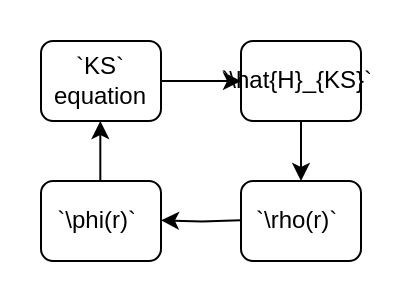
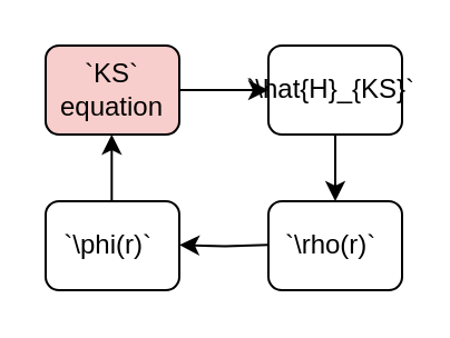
- <mxCell id="3" value="`KS` equation" style="rounded=1;whiteSpace=wrap;html=1;" vertex="1" parent="1"><mxGeometry x="20" y="20" width="60" height="40" as="geometry" /></mxCell>
+ <mxCell id="3" value="`KS` equation" style="rounded=1;whiteSpace=wrap;html=1;fillColor=#f8cecc;" vertex="1" parent="1"><mxGeometry x="20" y="20" width="60" height="40" as="geometry" /></mxCell>
